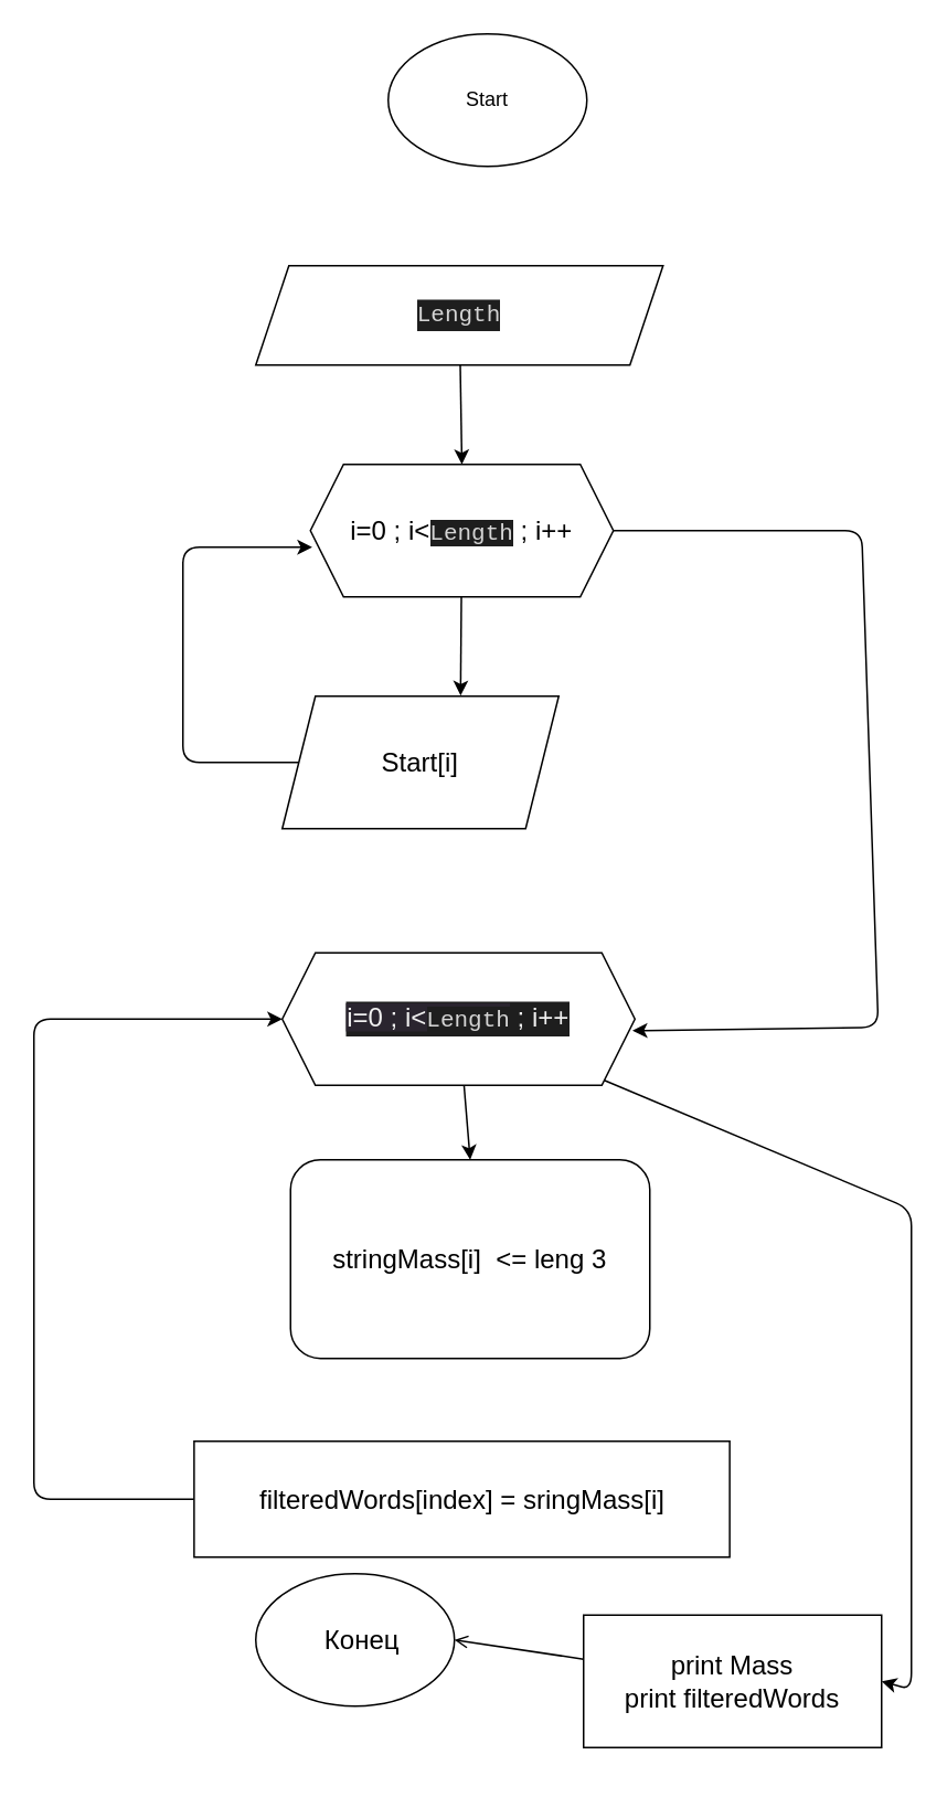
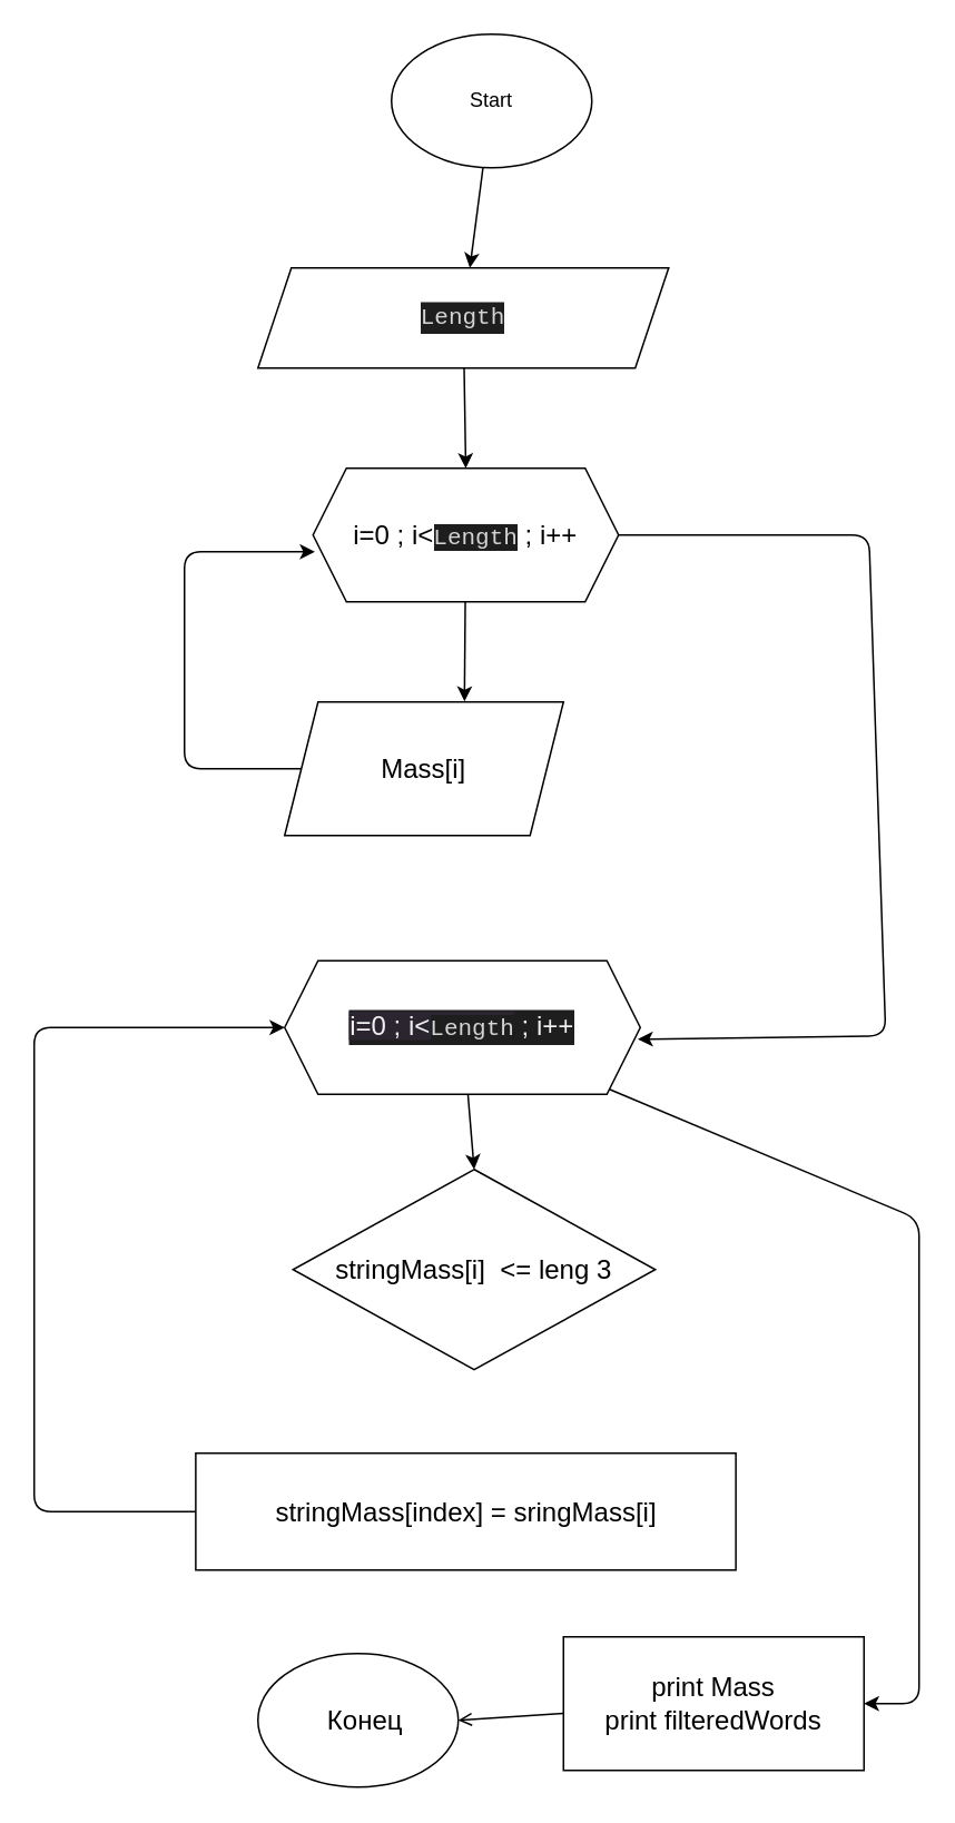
+ <mxCell id="2" style="edgeStyle=none;html=1;fontSize=16;" edge="1" parent="1" source="3" target="5"><mxGeometry relative="1" as="geometry" /></mxCell>
- <mxCell id="10" value="Start[i]" style="shape=parallelogram;perimeter=parallelogramPerimeter;whiteSpace=wrap;html=1;fixedSize=1;fontSize=16;" vertex="1" parent="1"><mxGeometry x="170" y="420" width="167" height="80" as="geometry" /></mxCell>
+ <mxCell id="10" value="Mass[i]" style="shape=parallelogram;perimeter=parallelogramPerimeter;whiteSpace=wrap;html=1;fixedSize=1;fontSize=16;" vertex="1" parent="1"><mxGeometry x="170" y="420" width="167" height="80" as="geometry" /></mxCell>
- <mxCell id="14" value="stringMass[i]&amp;nbsp;&lt;span style=&quot;background-color: initial;&quot;&gt;&amp;nbsp;&amp;lt;= leng 3&lt;/span&gt;" style="whiteSpace=wrap;html=1;fontSize=16;rounded=1;" vertex="1" parent="1"><mxGeometry x="175" y="700" width="217" height="120" as="geometry" /></mxCell>
+ <mxCell id="14" value="stringMass[i]&amp;nbsp;&lt;span style=&quot;background-color: initial;&quot;&gt;&amp;nbsp;&amp;lt;= leng 3&lt;/span&gt;" style="rhombus;whiteSpace=wrap;html=1;fontSize=16;" vertex="1" parent="1"><mxGeometry x="175" y="700" width="217" height="120" as="geometry" /></mxCell>
- <mxCell id="16" value="filteredWords[index] = sringMass[i]" style="whiteSpace=wrap;html=1;fontSize=16;" vertex="1" parent="1"><mxGeometry x="116.75" y="870" width="323.5" height="70" as="geometry" /></mxCell>
+ <mxCell id="16" value="stringMass[index] = sringMass[i]" style="whiteSpace=wrap;html=1;fontSize=16;" vertex="1" parent="1"><mxGeometry x="116.75" y="870" width="323.5" height="70" as="geometry" /></mxCell>
- <mxCell id="19" value="&amp;nbsp; Конец" style="ellipse;whiteSpace=wrap;html=1;fontSize=16;" vertex="1" parent="1"><mxGeometry x="154" y="950" width="120" height="80" as="geometry" /></mxCell>
+ <mxCell id="19" value="&amp;nbsp; Конец" style="ellipse;whiteSpace=wrap;html=1;fontSize=16;" vertex="1" parent="1"><mxGeometry x="154" y="990" width="120" height="80" as="geometry" /></mxCell>
- <mxCell id="18" value="print Mass&lt;br&gt;print filteredWords" style="rounded=0;whiteSpace=wrap;html=1;fontSize=16;" vertex="1" parent="1"><mxGeometry x="352" y="975" width="180" height="80" as="geometry" /></mxCell>
+ <mxCell id="18" value="print Mass&lt;br&gt;print filteredWords" style="rounded=0;whiteSpace=wrap;html=1;fontSize=16;" vertex="1" parent="1"><mxGeometry x="337" y="980" width="180" height="80" as="geometry" /></mxCell>
